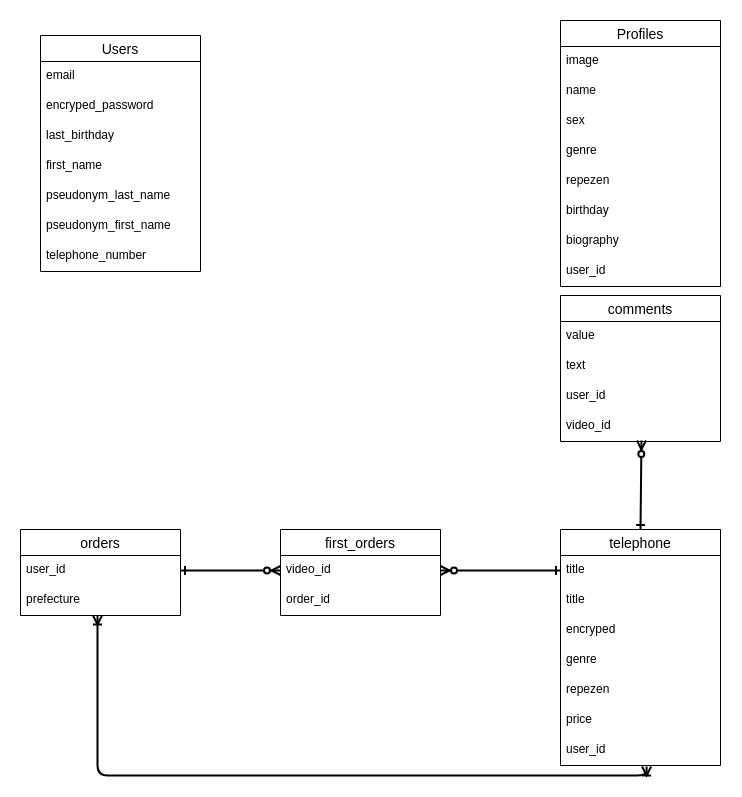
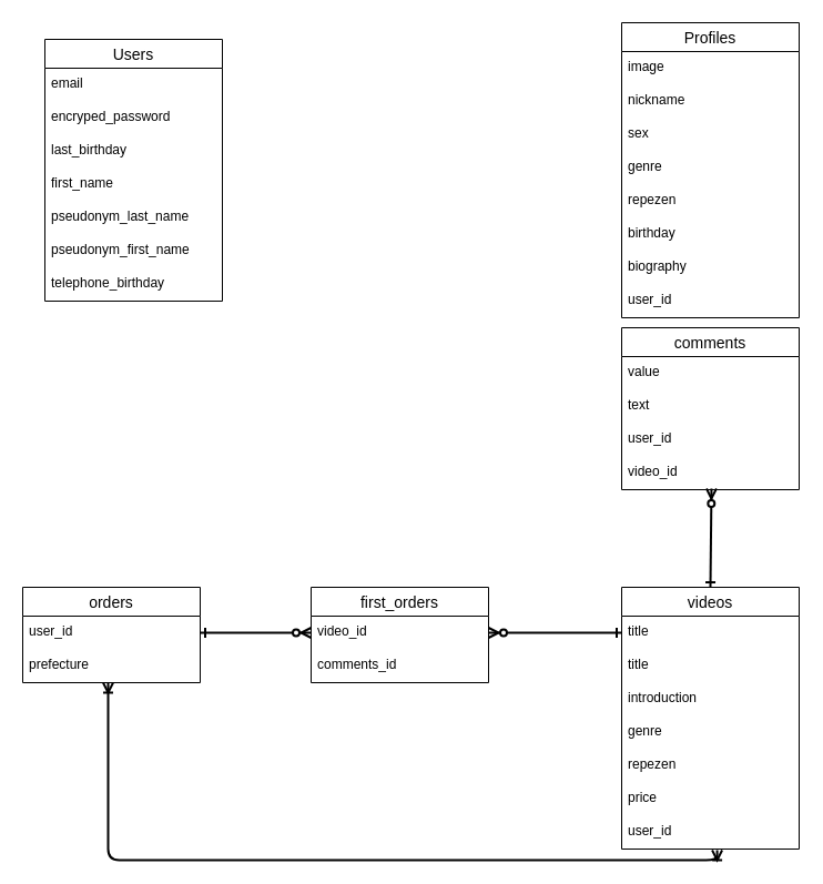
- <mxCell id="12" value="name" style="text;strokeColor=none;fillColor=none;spacingLeft=4;spacingRight=4;overflow=hidden;rotatable=0;points=[[0,0.5],[1,0.5]];portConstraint=eastwest;fontSize=12;" parent="10" vertex="1"><mxGeometry y="56" width="160" height="30" as="geometry" /></mxCell>
+ <mxCell id="12" value="nickname" style="text;strokeColor=none;fillColor=none;spacingLeft=4;spacingRight=4;overflow=hidden;rotatable=0;points=[[0,0.5],[1,0.5]];portConstraint=eastwest;fontSize=12;" parent="10" vertex="1"><mxGeometry y="56" width="160" height="30" as="geometry" /></mxCell>
- <mxCell id="9" value="telephone_number" style="text;strokeColor=none;fillColor=none;spacingLeft=4;spacingRight=4;overflow=hidden;rotatable=0;points=[[0,0.5],[1,0.5]];portConstraint=eastwest;fontSize=12;" parent="2" vertex="1"><mxGeometry y="206" width="160" height="30" as="geometry" /></mxCell>
+ <mxCell id="9" value="telephone_birthday" style="text;strokeColor=none;fillColor=none;spacingLeft=4;spacingRight=4;overflow=hidden;rotatable=0;points=[[0,0.5],[1,0.5]];portConstraint=eastwest;fontSize=12;" parent="2" vertex="1"><mxGeometry y="206" width="160" height="30" as="geometry" /></mxCell>
- <mxCell id="19" value="telephone" style="swimlane;fontStyle=0;childLayout=stackLayout;horizontal=1;startSize=26;horizontalStack=0;resizeParent=1;resizeParentMax=0;resizeLast=0;collapsible=1;marginBottom=0;align=center;fontSize=14;" parent="1" vertex="1"><mxGeometry x="560" y="529" width="160" height="236" as="geometry" /></mxCell>
+ <mxCell id="19" value="videos" style="swimlane;fontStyle=0;childLayout=stackLayout;horizontal=1;startSize=26;horizontalStack=0;resizeParent=1;resizeParentMax=0;resizeLast=0;collapsible=1;marginBottom=0;align=center;fontSize=14;" parent="1" vertex="1"><mxGeometry x="560" y="529" width="160" height="236" as="geometry" /></mxCell>
- <mxCell id="39" value="order_id" style="text;strokeColor=none;fillColor=none;spacingLeft=4;spacingRight=4;overflow=hidden;rotatable=0;points=[[0,0.5],[1,0.5]];portConstraint=eastwest;fontSize=12;" parent="37" vertex="1"><mxGeometry y="56" width="160" height="30" as="geometry" /></mxCell>
+ <mxCell id="39" value="comments_id" style="text;strokeColor=none;fillColor=none;spacingLeft=4;spacingRight=4;overflow=hidden;rotatable=0;points=[[0,0.5],[1,0.5]];portConstraint=eastwest;fontSize=12;" parent="37" vertex="1"><mxGeometry y="56" width="160" height="30" as="geometry" /></mxCell>
- <mxCell id="22" value="encryped" style="text;strokeColor=none;fillColor=none;spacingLeft=4;spacingRight=4;overflow=hidden;rotatable=0;points=[[0,0.5],[1,0.5]];portConstraint=eastwest;fontSize=12;" parent="19" vertex="1"><mxGeometry y="86" width="160" height="30" as="geometry" /></mxCell>
+ <mxCell id="22" value="introduction" style="text;strokeColor=none;fillColor=none;spacingLeft=4;spacingRight=4;overflow=hidden;rotatable=0;points=[[0,0.5],[1,0.5]];portConstraint=eastwest;fontSize=12;" parent="19" vertex="1"><mxGeometry y="86" width="160" height="30" as="geometry" /></mxCell>
